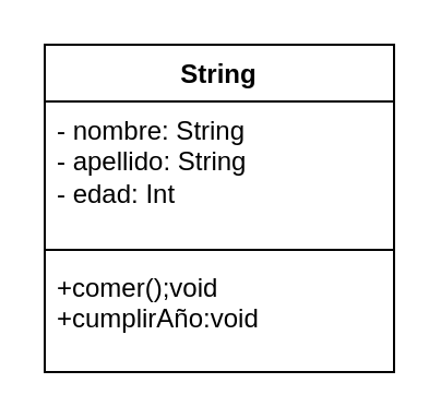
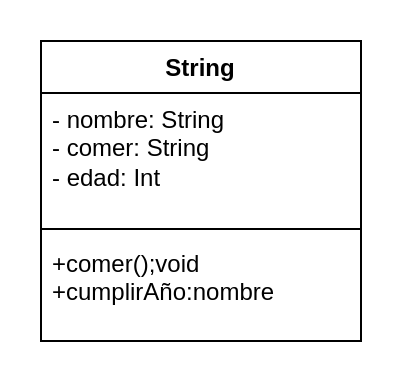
- <mxCell id="3" value="- nombre: String&lt;br style=&quot;border-color: var(--border-color);&quot;&gt;- apellido: String&lt;br style=&quot;border-color: var(--border-color);&quot;&gt;- edad: Int" style="text;strokeColor=none;fillColor=none;align=left;verticalAlign=top;spacingLeft=4;spacingRight=4;overflow=hidden;rotatable=0;points=[[0,0.5],[1,0.5]];portConstraint=eastwest;whiteSpace=wrap;html=1;" vertex="1" parent="2"><mxGeometry y="26" width="160" height="64" as="geometry" /></mxCell>
+ <mxCell id="3" value="- nombre: String&lt;br style=&quot;border-color: var(--border-color);&quot;&gt;- comer: String&lt;br style=&quot;border-color: var(--border-color);&quot;&gt;- edad: Int" style="text;strokeColor=none;fillColor=none;align=left;verticalAlign=top;spacingLeft=4;spacingRight=4;overflow=hidden;rotatable=0;points=[[0,0.5],[1,0.5]];portConstraint=eastwest;whiteSpace=wrap;html=1;" vertex="1" parent="2"><mxGeometry y="26" width="160" height="64" as="geometry" /></mxCell>
- <mxCell id="5" value="+comer();void&lt;br&gt;+cumplirAño:void" style="text;strokeColor=none;fillColor=none;align=left;verticalAlign=top;spacingLeft=4;spacingRight=4;overflow=hidden;rotatable=0;points=[[0,0.5],[1,0.5]];portConstraint=eastwest;whiteSpace=wrap;html=1;" vertex="1" parent="2"><mxGeometry y="98" width="160" height="52" as="geometry" /></mxCell>
+ <mxCell id="5" value="+comer();void&lt;br&gt;+cumplirAño:nombre" style="text;strokeColor=none;fillColor=none;align=left;verticalAlign=top;spacingLeft=4;spacingRight=4;overflow=hidden;rotatable=0;points=[[0,0.5],[1,0.5]];portConstraint=eastwest;whiteSpace=wrap;html=1;" vertex="1" parent="2"><mxGeometry y="98" width="160" height="52" as="geometry" /></mxCell>
